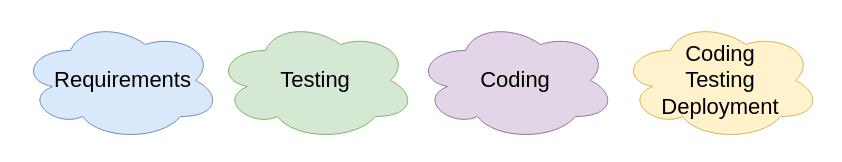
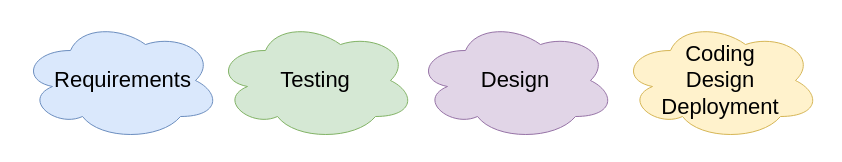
- <mxCell id="4" value="Coding" style="ellipse;shape=cloud;whiteSpace=wrap;html=1;fontSize=22;fillColor=#e1d5e7;strokeColor=#9673a6;" vertex="1" parent="1"><mxGeometry x="415" y="20" width="200" height="120" as="geometry" /></mxCell>
+ <mxCell id="4" value="Design" style="ellipse;shape=cloud;whiteSpace=wrap;html=1;fontSize=22;fillColor=#e1d5e7;strokeColor=#9673a6;" vertex="1" parent="1"><mxGeometry x="415" y="20" width="200" height="120" as="geometry" /></mxCell>
- <mxCell id="5" value="Coding &lt;br&gt;Testing &lt;br&gt;Deployment" style="ellipse;shape=cloud;whiteSpace=wrap;html=1;fontSize=22;fillColor=#fff2cc;strokeColor=#d6b656;" vertex="1" parent="1"><mxGeometry x="620" y="20" width="200" height="120" as="geometry" /></mxCell>
+ <mxCell id="5" value="Coding &lt;br&gt;Design &lt;br&gt;Deployment" style="ellipse;shape=cloud;whiteSpace=wrap;html=1;fontSize=22;fillColor=#fff2cc;strokeColor=#d6b656;" vertex="1" parent="1"><mxGeometry x="620" y="20" width="200" height="120" as="geometry" /></mxCell>
